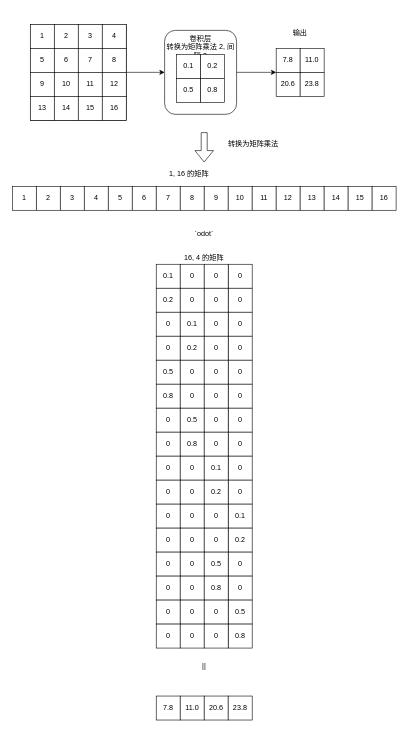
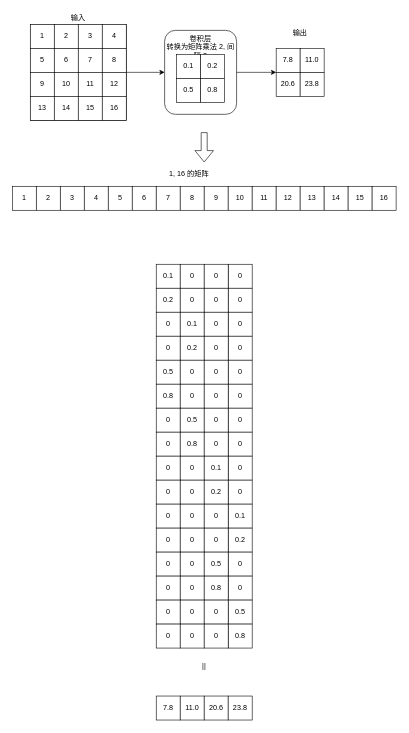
+ <mxCell id="127" value="输入" style="text;html=1;strokeColor=none;fillColor=none;align=center;verticalAlign=middle;whiteSpace=wrap;rounded=0;" parent="1" vertex="1"><mxGeometry x="110" y="20" width="40" height="20" as="geometry" /></mxCell>
- <mxCell id="128" value="转换为矩阵乘法" style="text;html=1;strokeColor=none;fillColor=none;align=center;verticalAlign=middle;whiteSpace=wrap;rounded=0;" parent="1" vertex="1"><mxGeometry x="374" y="230" width="96" height="20" as="geometry" /></mxCell>
- <mxCell id="52" value="`odot`" style="text;html=1;strokeColor=none;fillColor=none;align=center;verticalAlign=middle;whiteSpace=wrap;rounded=0;" parent="1" vertex="1"><mxGeometry x="310" y="370" width="60" height="40" as="geometry" /></mxCell>
- <mxCell id="126" value="16, 4 的矩阵" style="text;html=1;strokeColor=none;fillColor=none;align=center;verticalAlign=middle;whiteSpace=wrap;rounded=0;" parent="1" vertex="1"><mxGeometry x="305" y="420" width="70" height="20" as="geometry" /></mxCell>
